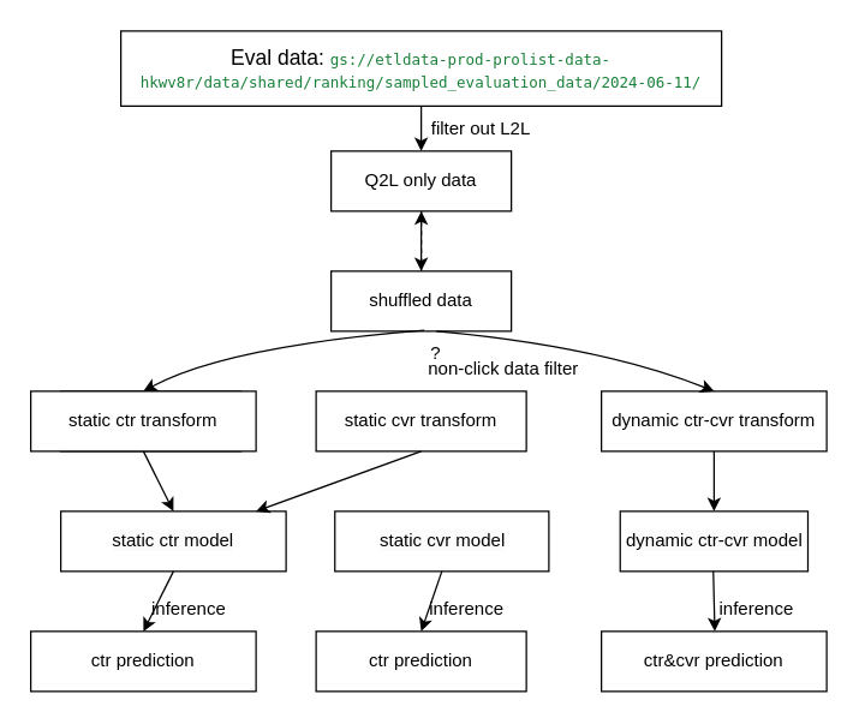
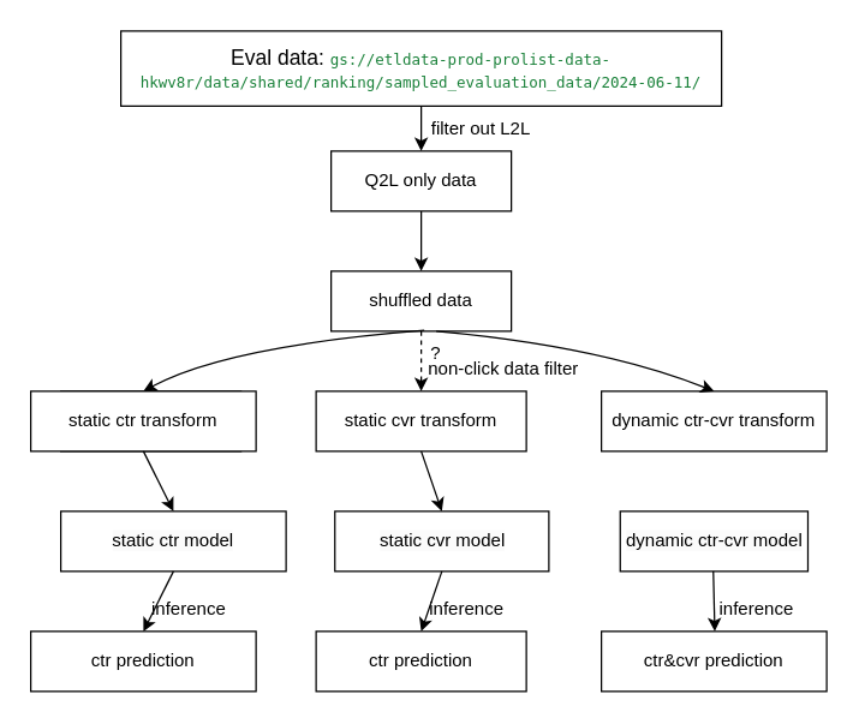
- <mxCell id="15" value="" style="endArrow=classic;html=1;rounded=0;dashed=1;" edge="1" parent="1" source="7" target="4"><mxGeometry width="50" height="50" relative="1" as="geometry"><mxPoint x="280" y="520" as="sourcePoint" /><mxPoint x="330" y="470" as="targetPoint" /></mxGeometry></mxCell>
+ <mxCell id="15" value="" style="endArrow=classic;html=1;rounded=0;entryX=0.5;entryY=0;entryDx=0;entryDy=0;dashed=1;" edge="1" parent="1" source="7" target="12"><mxGeometry width="50" height="50" relative="1" as="geometry"><mxPoint x="280" y="520" as="sourcePoint" /><mxPoint x="330" y="470" as="targetPoint" /></mxGeometry></mxCell>
- <mxCell id="10" style="edgeStyle=orthogonalEdgeStyle;rounded=0;orthogonalLoop=1;jettySize=auto;html=1;exitX=0.5;exitY=1;exitDx=0;exitDy=0;entryX=0.5;entryY=0;entryDx=0;entryDy=0;" edge="1" parent="1" source="11" target="19"><mxGeometry relative="1" as="geometry" /></mxCell>
- <mxCell id="21" value="" style="endArrow=classic;html=1;rounded=0;exitX=0.5;exitY=1;exitDx=0;exitDy=0;" edge="1" parent="1" source="12" target="17"><mxGeometry width="50" height="50" relative="1" as="geometry"><mxPoint x="274" y="301" as="sourcePoint" /><mxPoint x="330" y="470" as="targetPoint" /></mxGeometry></mxCell>
+ <mxCell id="21" value="" style="endArrow=classic;html=1;rounded=0;entryX=0.5;entryY=0;entryDx=0;entryDy=0;exitX=0.5;exitY=1;exitDx=0;exitDy=0;" edge="1" parent="1" source="12" target="18"><mxGeometry width="50" height="50" relative="1" as="geometry"><mxPoint x="274" y="301" as="sourcePoint" /><mxPoint x="330" y="470" as="targetPoint" /></mxGeometry></mxCell>
